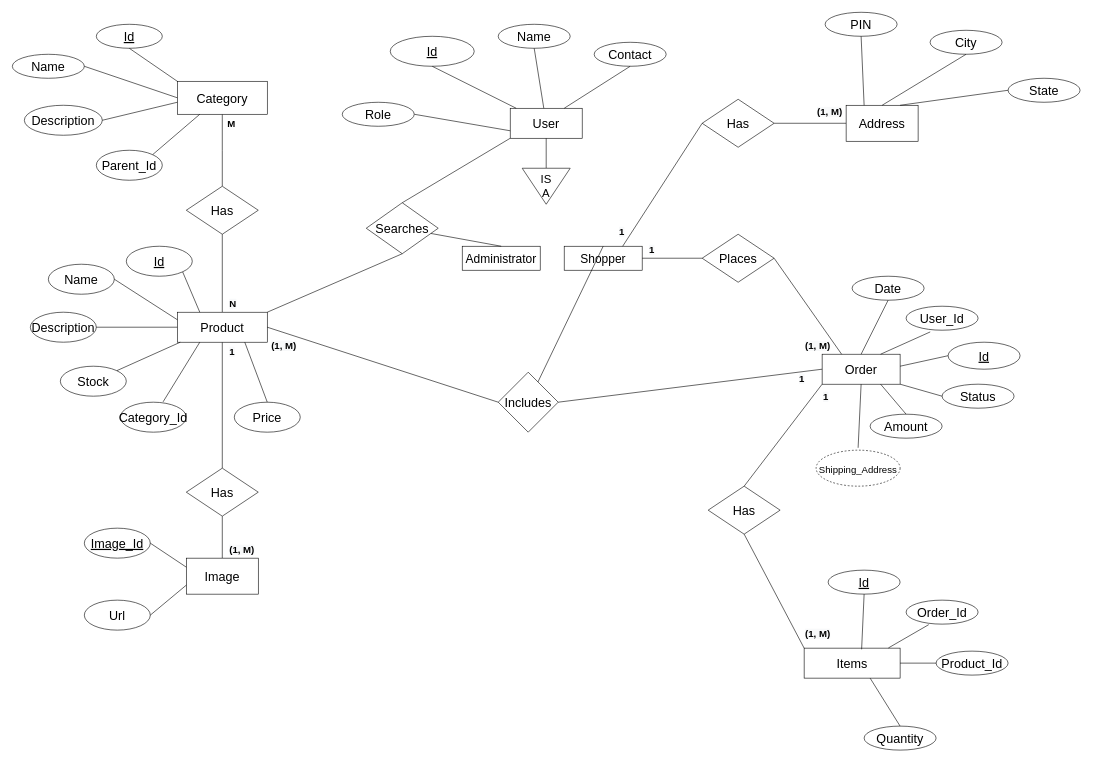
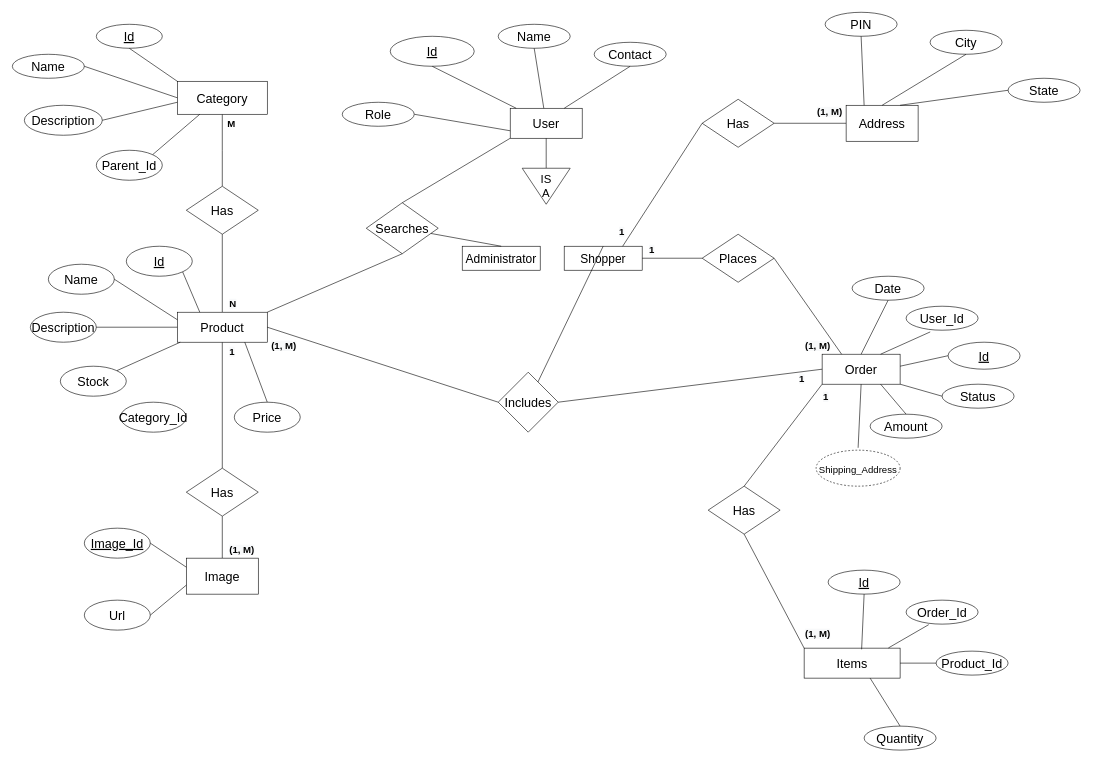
- <mxCell id="90" value="" style="endArrow=none;html=1;exitX=0.25;exitY=1;exitDx=0;exitDy=0;entryX=0.648;entryY=-0.011;entryDx=0;entryDy=0;entryPerimeter=0;" edge="1" parent="1" source="17" target="87"><mxGeometry width="50" height="50" relative="1" as="geometry"><mxPoint x="580" y="720" as="sourcePoint" /><mxPoint x="630" y="670" as="targetPoint" /></mxGeometry></mxCell>
